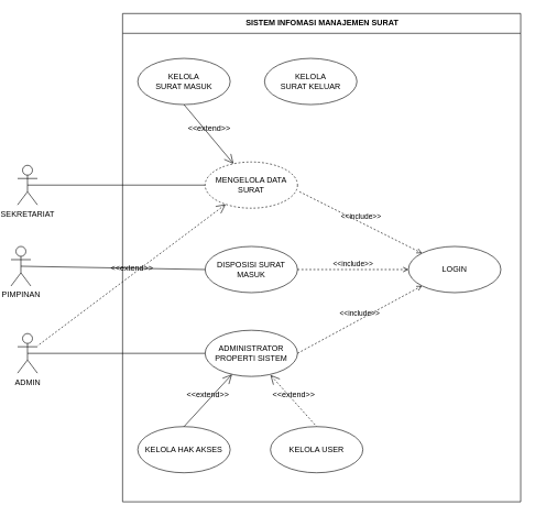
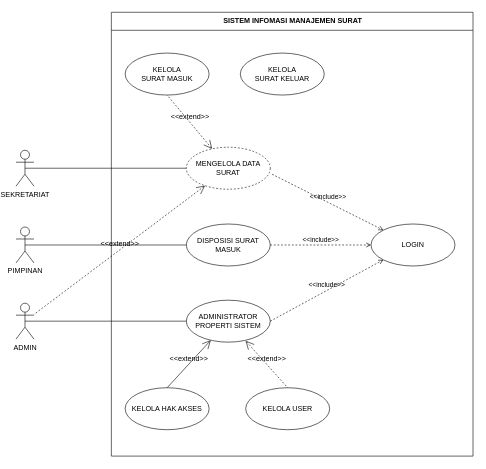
- <mxCell id="14" value="&amp;lt;&amp;lt;extend&amp;gt;&amp;gt;" style="edgeStyle=none;html=1;startArrow=open;endArrow=none;startSize=12;verticalAlign=bottom;dashed=0;labelBackgroundColor=none;rounded=0;fontFamily=Helvetica;fontSize=12;fontColor=default;entryX=0.5;entryY=1;entryDx=0;entryDy=0;" parent="2" source="7" target="3" edge="1"><mxGeometry width="160" relative="1" as="geometry"><mxPoint x="110" y="222" as="sourcePoint" /><mxPoint x="79" y="161" as="targetPoint" /></mxGeometry></mxCell>
+ <mxCell id="14" value="&amp;lt;&amp;lt;extend&amp;gt;&amp;gt;" style="edgeStyle=none;html=1;startArrow=open;endArrow=none;startSize=12;verticalAlign=bottom;dashed=1;labelBackgroundColor=none;rounded=0;fontFamily=Helvetica;fontSize=12;fontColor=default;entryX=0.5;entryY=1;entryDx=0;entryDy=0;" parent="2" source="7" target="3" edge="1"><mxGeometry width="160" relative="1" as="geometry"><mxPoint x="110" y="222" as="sourcePoint" /><mxPoint x="79" y="161" as="targetPoint" /></mxGeometry></mxCell>
- <mxCell id="19" value="PIMPINAN" style="shape=umlActor;html=1;verticalLabelPosition=bottom;verticalAlign=top;align=center;" parent="1" vertex="1"><mxGeometry x="10" y="373" width="30" height="60" as="geometry" /></mxCell>
+ <mxCell id="19" value="PIMPINAN" style="shape=umlActor;html=1;verticalLabelPosition=bottom;verticalAlign=top;align=center;" parent="1" vertex="1"><mxGeometry x="20" y="378" width="30" height="60" as="geometry" /></mxCell>
